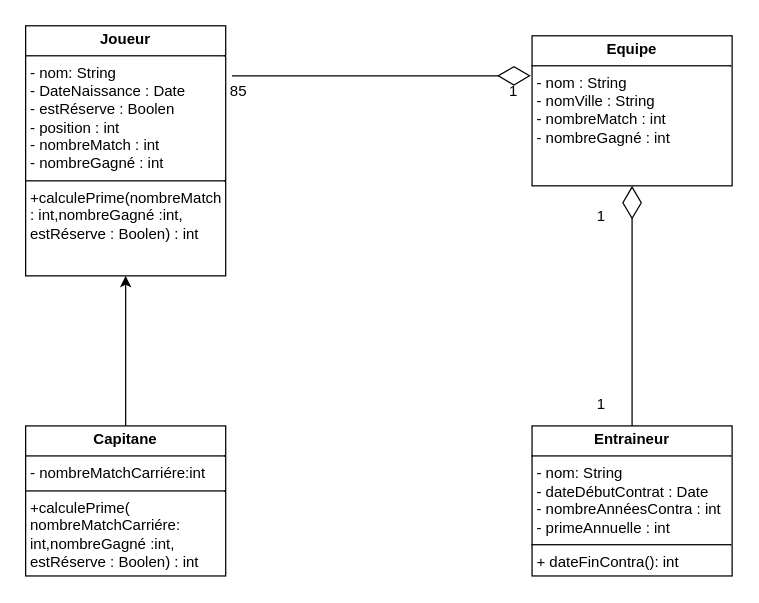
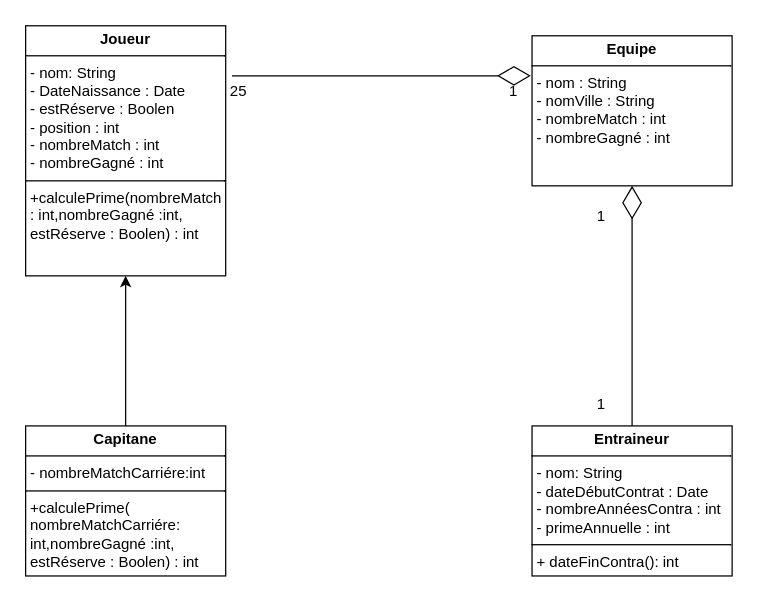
- <mxCell id="6" value="85" style="text;html=1;align=center;verticalAlign=middle;resizable=0;points=[];autosize=1;strokeColor=none;fillColor=none;" parent="1" vertex="1"><mxGeometry x="170" y="58" width="40" height="30" as="geometry" /></mxCell>
+ <mxCell id="6" value="25" style="text;html=1;align=center;verticalAlign=middle;resizable=0;points=[];autosize=1;strokeColor=none;fillColor=none;" parent="1" vertex="1"><mxGeometry x="170" y="58" width="40" height="30" as="geometry" /></mxCell>
